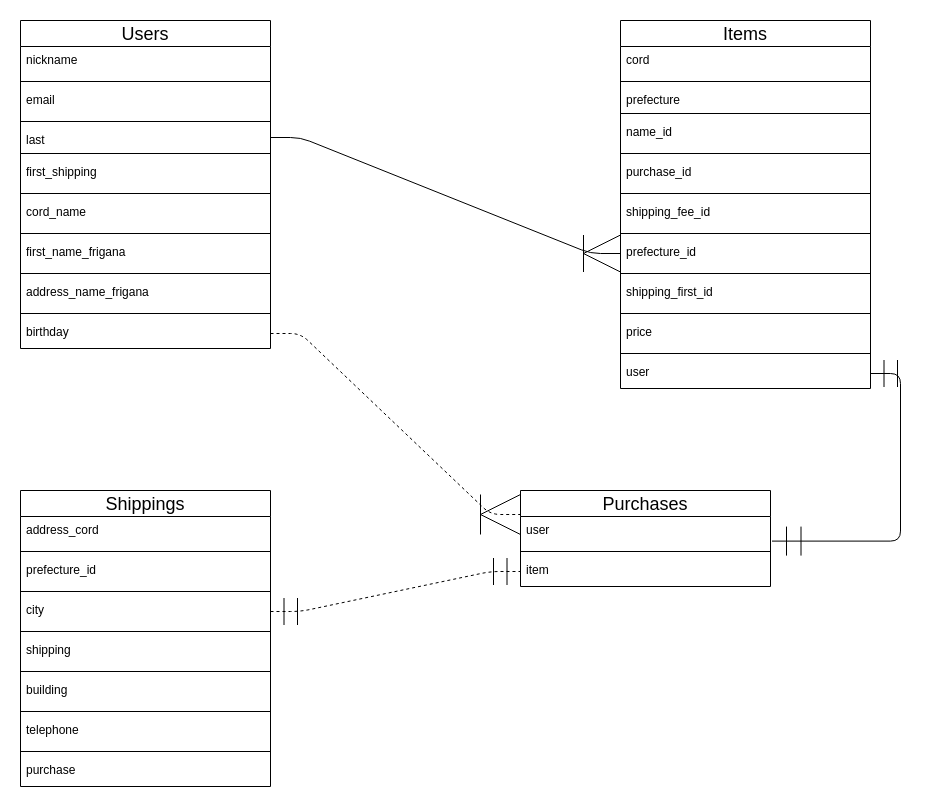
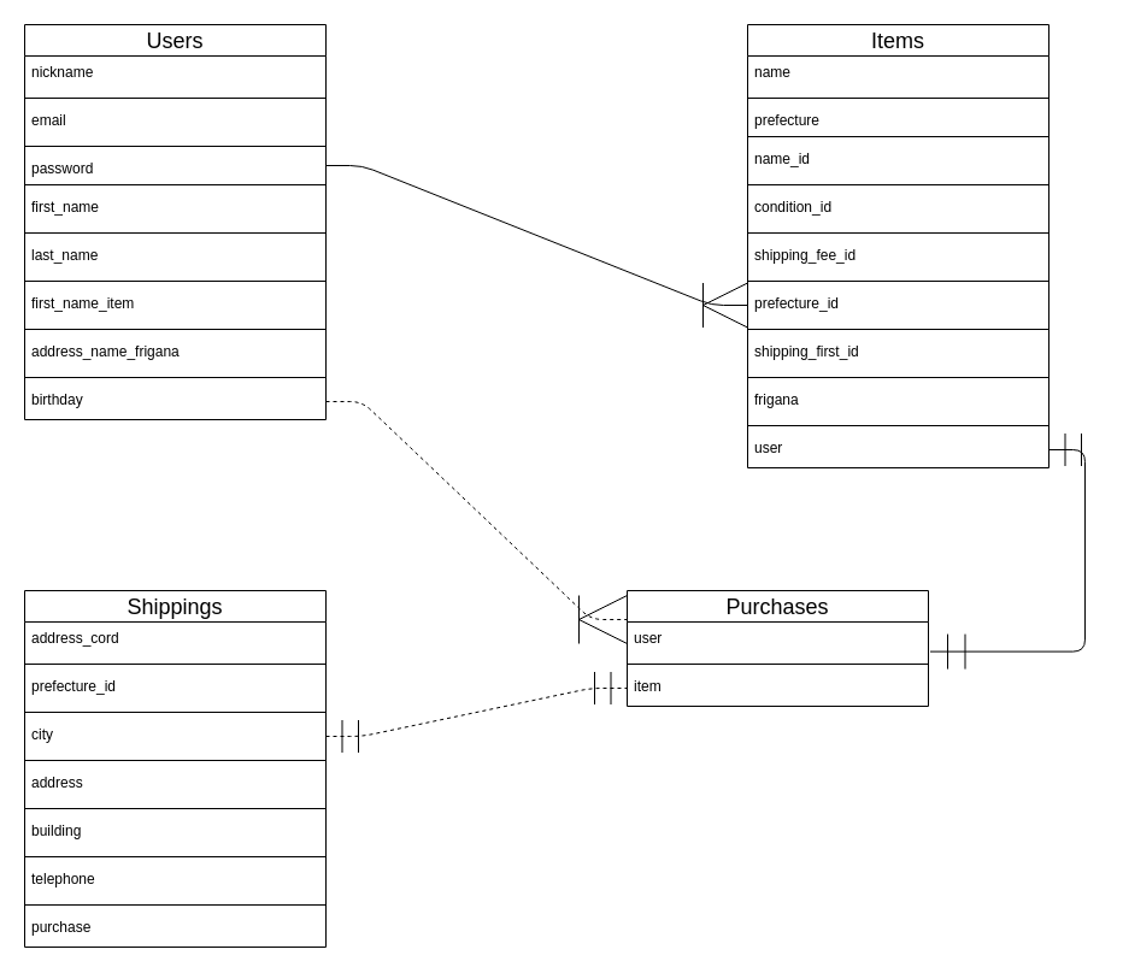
- <mxCell id="20" value="cord" style="text;strokeColor=none;fillColor=none;spacingLeft=4;spacingRight=4;overflow=hidden;rotatable=0;points=[[0,0.5],[1,0.5]];portConstraint=eastwest;fontSize=12;" parent="19" vertex="1"><mxGeometry y="26" width="250" height="30" as="geometry" /></mxCell>
+ <mxCell id="20" value="name" style="text;strokeColor=none;fillColor=none;spacingLeft=4;spacingRight=4;overflow=hidden;rotatable=0;points=[[0,0.5],[1,0.5]];portConstraint=eastwest;fontSize=12;" parent="19" vertex="1"><mxGeometry y="26" width="250" height="30" as="geometry" /></mxCell>
- <mxCell id="7" value="last" style="text;strokeColor=none;fillColor=none;spacingLeft=4;spacingRight=4;overflow=hidden;rotatable=0;points=[[0,0.5],[1,0.5]];portConstraint=eastwest;fontSize=12;" parent="2" vertex="1"><mxGeometry y="106" width="250" height="22" as="geometry" /></mxCell>
+ <mxCell id="7" value="password" style="text;strokeColor=none;fillColor=none;spacingLeft=4;spacingRight=4;overflow=hidden;rotatable=0;points=[[0,0.5],[1,0.5]];portConstraint=eastwest;fontSize=12;" parent="2" vertex="1"><mxGeometry y="106" width="250" height="22" as="geometry" /></mxCell>
- <mxCell id="9" value="first_shipping" style="text;strokeColor=none;fillColor=none;spacingLeft=4;spacingRight=4;overflow=hidden;rotatable=0;points=[[0,0.5],[1,0.5]];portConstraint=eastwest;fontSize=12;" parent="2" vertex="1"><mxGeometry y="138" width="250" height="30" as="geometry" /></mxCell>
+ <mxCell id="9" value="first_name" style="text;strokeColor=none;fillColor=none;spacingLeft=4;spacingRight=4;overflow=hidden;rotatable=0;points=[[0,0.5],[1,0.5]];portConstraint=eastwest;fontSize=12;" parent="2" vertex="1"><mxGeometry y="138" width="250" height="30" as="geometry" /></mxCell>
- <mxCell id="26" value="purchase_id" style="text;strokeColor=none;fillColor=none;spacingLeft=4;spacingRight=4;overflow=hidden;rotatable=0;points=[[0,0.5],[1,0.5]];portConstraint=eastwest;fontSize=12;" vertex="1" parent="19"><mxGeometry y="138" width="250" height="30" as="geometry" /></mxCell>
+ <mxCell id="26" value="condition_id" style="text;strokeColor=none;fillColor=none;spacingLeft=4;spacingRight=4;overflow=hidden;rotatable=0;points=[[0,0.5],[1,0.5]];portConstraint=eastwest;fontSize=12;" vertex="1" parent="19"><mxGeometry y="138" width="250" height="30" as="geometry" /></mxCell>
- <mxCell id="11" value="cord_name" style="text;strokeColor=none;fillColor=none;spacingLeft=4;spacingRight=4;overflow=hidden;rotatable=0;points=[[0,0.5],[1,0.5]];portConstraint=eastwest;fontSize=12;" parent="2" vertex="1"><mxGeometry y="178" width="250" height="30" as="geometry" /></mxCell>
+ <mxCell id="11" value="last_name" style="text;strokeColor=none;fillColor=none;spacingLeft=4;spacingRight=4;overflow=hidden;rotatable=0;points=[[0,0.5],[1,0.5]];portConstraint=eastwest;fontSize=12;" parent="2" vertex="1"><mxGeometry y="178" width="250" height="30" as="geometry" /></mxCell>
- <mxCell id="13" value="first_name_frigana" style="text;strokeColor=none;fillColor=none;spacingLeft=4;spacingRight=4;overflow=hidden;rotatable=0;points=[[0,0.5],[1,0.5]];portConstraint=eastwest;fontSize=12;" parent="2" vertex="1"><mxGeometry y="218" width="250" height="30" as="geometry" /></mxCell>
+ <mxCell id="13" value="first_name_item" style="text;strokeColor=none;fillColor=none;spacingLeft=4;spacingRight=4;overflow=hidden;rotatable=0;points=[[0,0.5],[1,0.5]];portConstraint=eastwest;fontSize=12;" parent="2" vertex="1"><mxGeometry y="218" width="250" height="30" as="geometry" /></mxCell>
- <mxCell id="34" value="price" style="text;strokeColor=none;fillColor=none;spacingLeft=4;spacingRight=4;overflow=hidden;rotatable=0;points=[[0,0.5],[1,0.5]];portConstraint=eastwest;fontSize=12;labelBackgroundColor=none;" parent="19" vertex="1"><mxGeometry y="298" width="250" height="30" as="geometry" /></mxCell>
+ <mxCell id="34" value="frigana" style="text;strokeColor=none;fillColor=none;spacingLeft=4;spacingRight=4;overflow=hidden;rotatable=0;points=[[0,0.5],[1,0.5]];portConstraint=eastwest;fontSize=12;labelBackgroundColor=none;" parent="19" vertex="1"><mxGeometry y="298" width="250" height="30" as="geometry" /></mxCell>
- <mxCell id="45" value="shipping" style="text;strokeColor=none;fillColor=none;spacingLeft=4;spacingRight=4;overflow=hidden;rotatable=0;points=[[0,0.5],[1,0.5]];portConstraint=eastwest;fontSize=12;" vertex="1" parent="38"><mxGeometry y="146" width="250" height="30" as="geometry" /></mxCell>
+ <mxCell id="45" value="address" style="text;strokeColor=none;fillColor=none;spacingLeft=4;spacingRight=4;overflow=hidden;rotatable=0;points=[[0,0.5],[1,0.5]];portConstraint=eastwest;fontSize=12;" vertex="1" parent="38"><mxGeometry y="146" width="250" height="30" as="geometry" /></mxCell>
